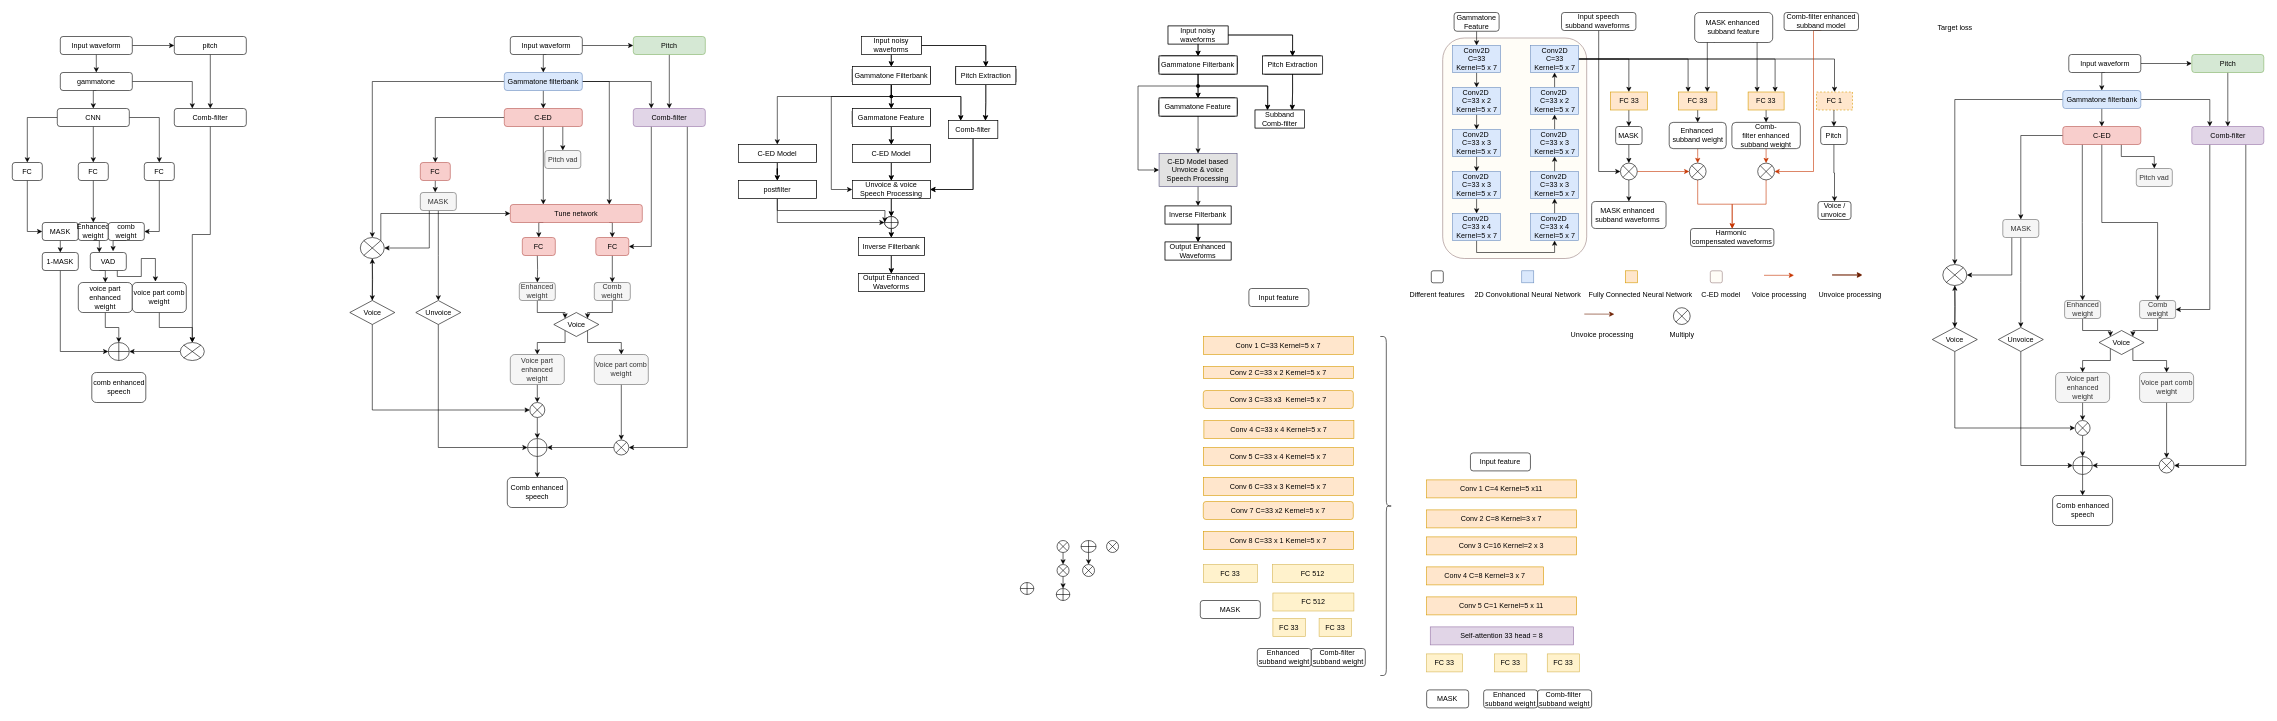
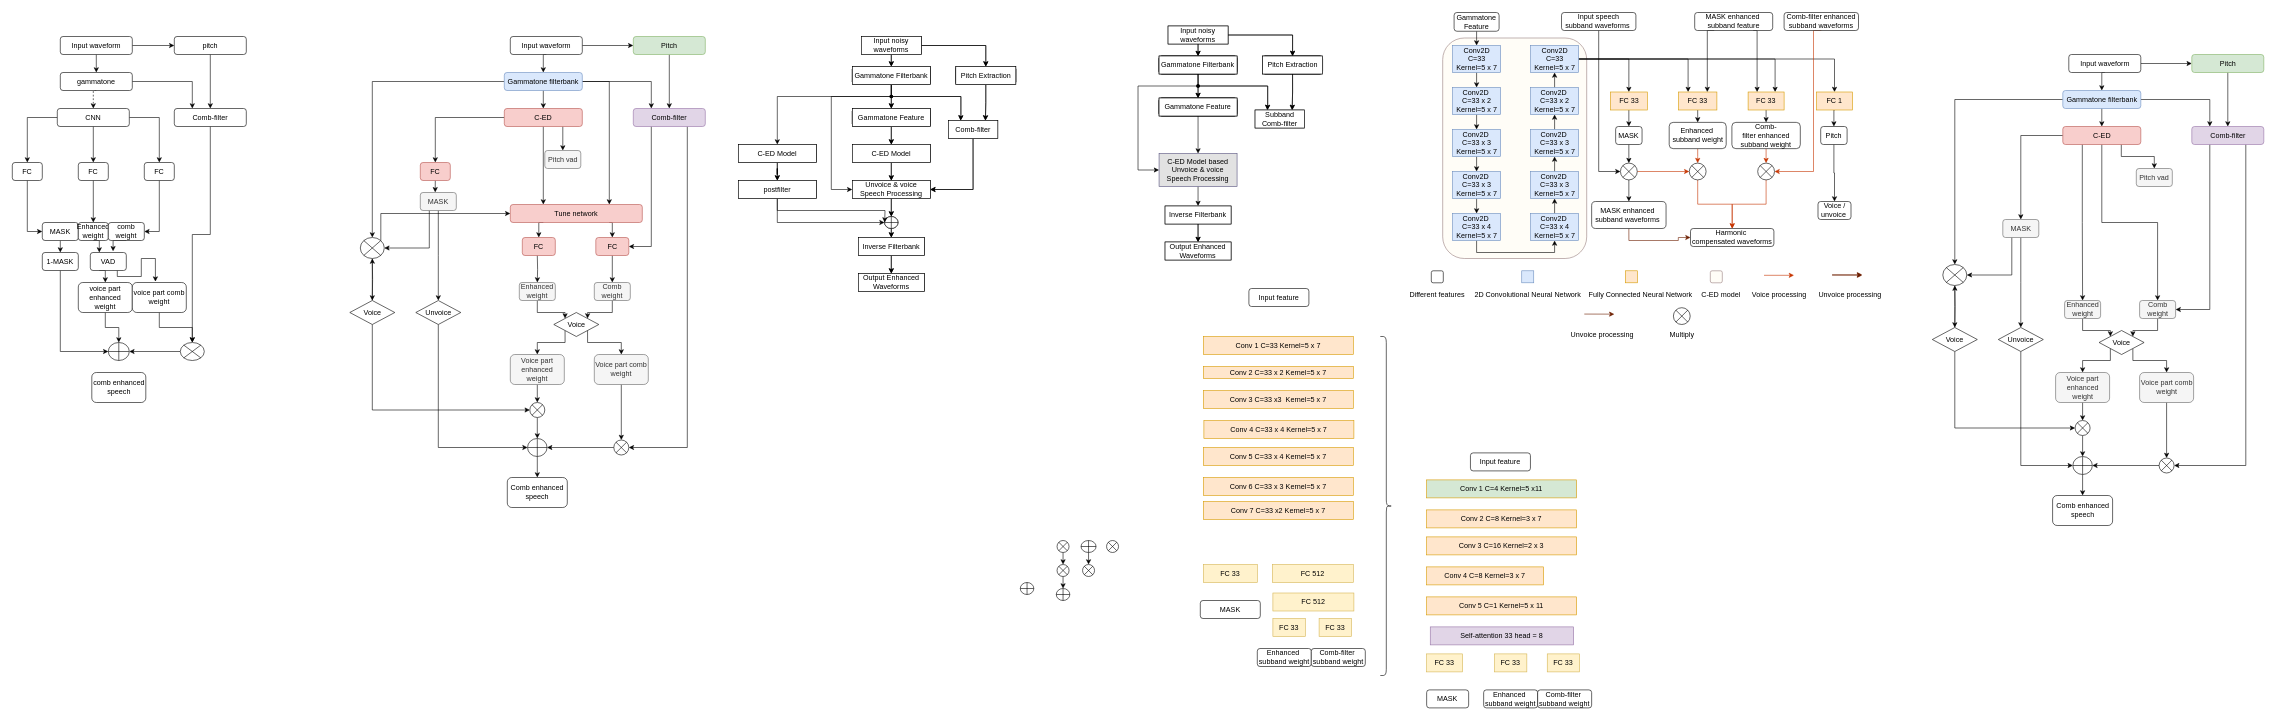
- <mxCell id="336" value="Comb-filter enhanced&lt;br&gt;&amp;nbsp;subband&amp;nbsp;model&amp;nbsp;" style="rounded=1;whiteSpace=wrap;html=1;strokeColor=default;" parent="1" vertex="1"><mxGeometry x="2973" y="20" width="124" height="30" as="geometry" /></mxCell>
+ <mxCell id="336" value="Comb-filter enhanced&lt;br&gt;&amp;nbsp;subband&amp;nbsp;waveforms&amp;nbsp;" style="rounded=1;whiteSpace=wrap;html=1;strokeColor=default;" parent="1" vertex="1"><mxGeometry x="2973" y="20" width="124" height="30" as="geometry" /></mxCell>
- <mxCell id="332" value="MASK&amp;nbsp;enhanced&amp;nbsp;&lt;br style=&quot;border-color: var(--border-color);&quot;&gt;subband&amp;nbsp;feature" style="rounded=1;whiteSpace=wrap;html=1;" parent="1" vertex="1"><mxGeometry x="2824" y="20" width="130" height="50" as="geometry" /></mxCell>
+ <mxCell id="332" value="MASK&amp;nbsp;enhanced&amp;nbsp;&lt;br style=&quot;border-color: var(--border-color);&quot;&gt;subband&amp;nbsp;feature" style="rounded=1;whiteSpace=wrap;html=1;" parent="1" vertex="1"><mxGeometry x="2824" y="20" width="130" height="30" as="geometry" /></mxCell>
- <mxCell id="279" value="Target loss" style="rounded=0;whiteSpace=wrap;html=1;strokeColor=none;" parent="1" vertex="1"><mxGeometry x="3202.5" y="30" width="110" height="30" as="geometry" /></mxCell>
- <mxCell id="11" style="edgeStyle=orthogonalEdgeStyle;rounded=0;orthogonalLoop=1;jettySize=auto;html=1;exitX=0.5;exitY=1;exitDx=0;exitDy=0;entryX=0.5;entryY=0;entryDx=0;entryDy=0;" parent="1" source="12" target="16" edge="1"><mxGeometry relative="1" as="geometry" /></mxCell>
+ <mxCell id="11" style="edgeStyle=orthogonalEdgeStyle;rounded=0;orthogonalLoop=1;jettySize=auto;html=1;exitX=0.5;exitY=1;exitDx=0;exitDy=0;entryX=0.5;entryY=0;entryDx=0;entryDy=0;dashed=1;" parent="1" source="12" target="16" edge="1"><mxGeometry relative="1" as="geometry" /></mxCell>
- <mxCell id="275" value="FC 1" style="rounded=0;whiteSpace=wrap;html=1;fillColor=#ffe6cc;strokeColor=#d79b00;dashed=1;" parent="1" vertex="1"><mxGeometry x="3027" y="152.5" width="60" height="30" as="geometry" /></mxCell>
+ <mxCell id="275" value="FC 1" style="rounded=0;whiteSpace=wrap;html=1;fillColor=#ffe6cc;strokeColor=#d79b00;" parent="1" vertex="1"><mxGeometry x="3027" y="152.5" width="60" height="30" as="geometry" /></mxCell>
+ <mxCell id="5" style="edgeStyle=orthogonalEdgeStyle;rounded=0;orthogonalLoop=1;jettySize=auto;html=1;exitX=0.5;exitY=1;exitDx=0;exitDy=0;entryX=0;entryY=0.5;entryDx=0;entryDy=0;fillColor=#a0522d;strokeColor=#6D1F00;" parent="1" source="6" target="278" edge="1"><mxGeometry relative="1" as="geometry" /></mxCell>
- <mxCell id="114" value="Conv 3 C=33&amp;nbsp;x3&amp;nbsp; Kernel=5 x 7" style="whiteSpace=wrap;html=1;fillColor=#ffe6cc;strokeColor=#d79b00;rounded=1;" parent="1" vertex="1"><mxGeometry x="2005" y="650" width="250" height="30" as="geometry" /></mxCell>
+ <mxCell id="114" value="Conv 3 C=33&amp;nbsp;x3&amp;nbsp; Kernel=5 x 7" style="rounded=0;whiteSpace=wrap;html=1;fillColor=#ffe6cc;strokeColor=#d79b00;" parent="1" vertex="1"><mxGeometry x="2005" y="650" width="250" height="30" as="geometry" /></mxCell>
- <mxCell id="130" value="Conv 1&amp;nbsp;C=4 Kernel=5 x11" style="rounded=0;whiteSpace=wrap;html=1;fillColor=#ffe6cc;strokeColor=#d79b00;" parent="1" vertex="1"><mxGeometry x="2377.25" y="799" width="250" height="30" as="geometry" /></mxCell>
+ <mxCell id="130" value="Conv 1&amp;nbsp;C=4 Kernel=5 x11" style="rounded=0;whiteSpace=wrap;html=1;fillColor=#d5e8d4;strokeColor=#d79b00;" parent="1" vertex="1"><mxGeometry x="2377.25" y="799" width="250" height="30" as="geometry" /></mxCell>
- <mxCell id="118" value="Conv 7 C=33 x2 Kernel=5 x 7" style="whiteSpace=wrap;html=1;fillColor=#ffe6cc;strokeColor=#d79b00;rounded=1;" parent="1" vertex="1"><mxGeometry x="2005" y="835" width="250" height="30" as="geometry" /></mxCell>
+ <mxCell id="118" value="Conv 7 C=33 x2 Kernel=5 x 7" style="rounded=0;whiteSpace=wrap;html=1;fillColor=#ffe6cc;strokeColor=#d79b00;" parent="1" vertex="1"><mxGeometry x="2005" y="835" width="250" height="30" as="geometry" /></mxCell>
- <mxCell id="119" value="Conv 8 C=33 x 1 Kernel=5 x 7" style="rounded=0;whiteSpace=wrap;html=1;fillColor=#ffe6cc;strokeColor=#d79b00;" parent="1" vertex="1"><mxGeometry x="2005" y="885" width="250" height="30" as="geometry" /></mxCell>
